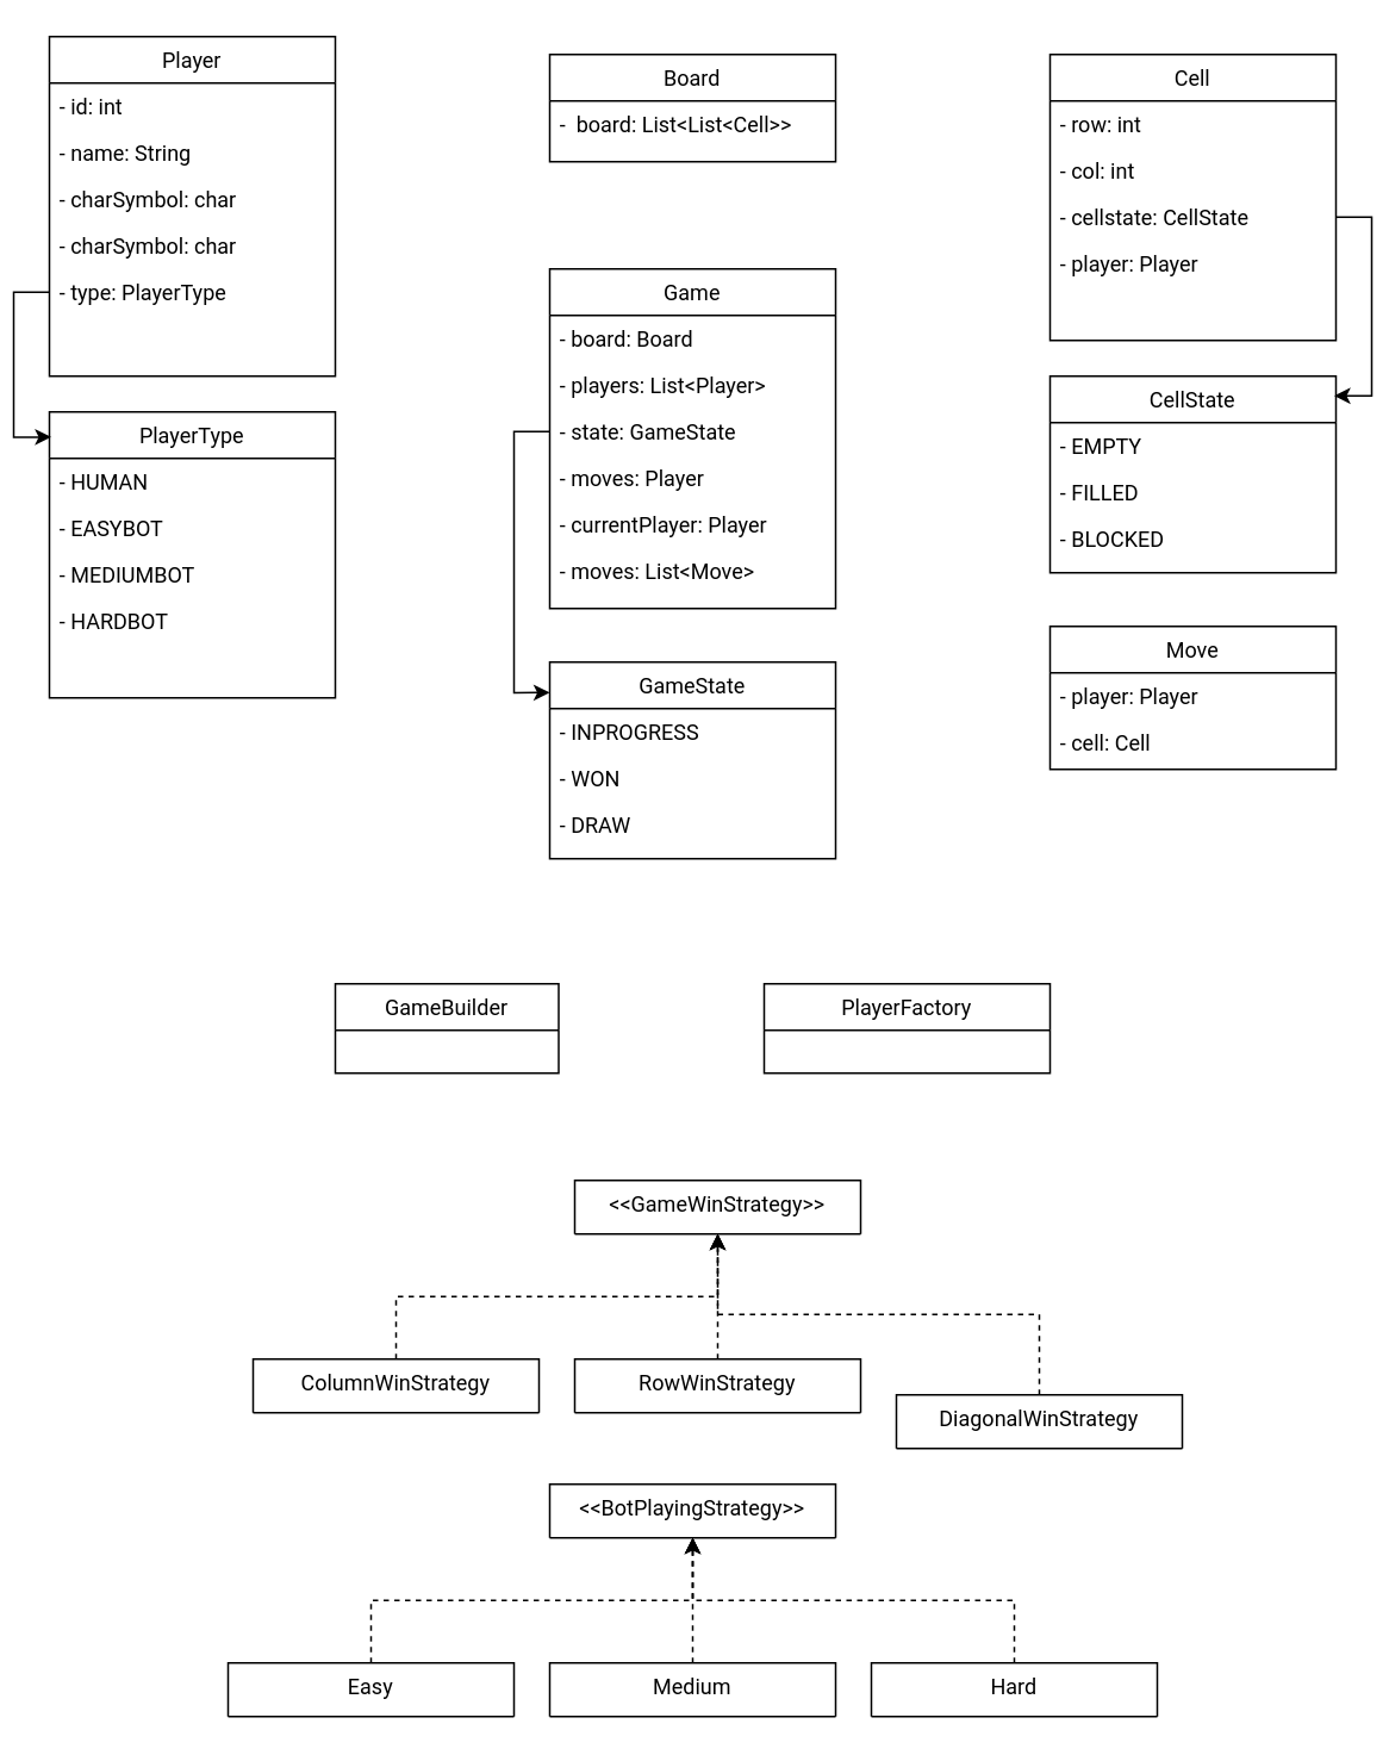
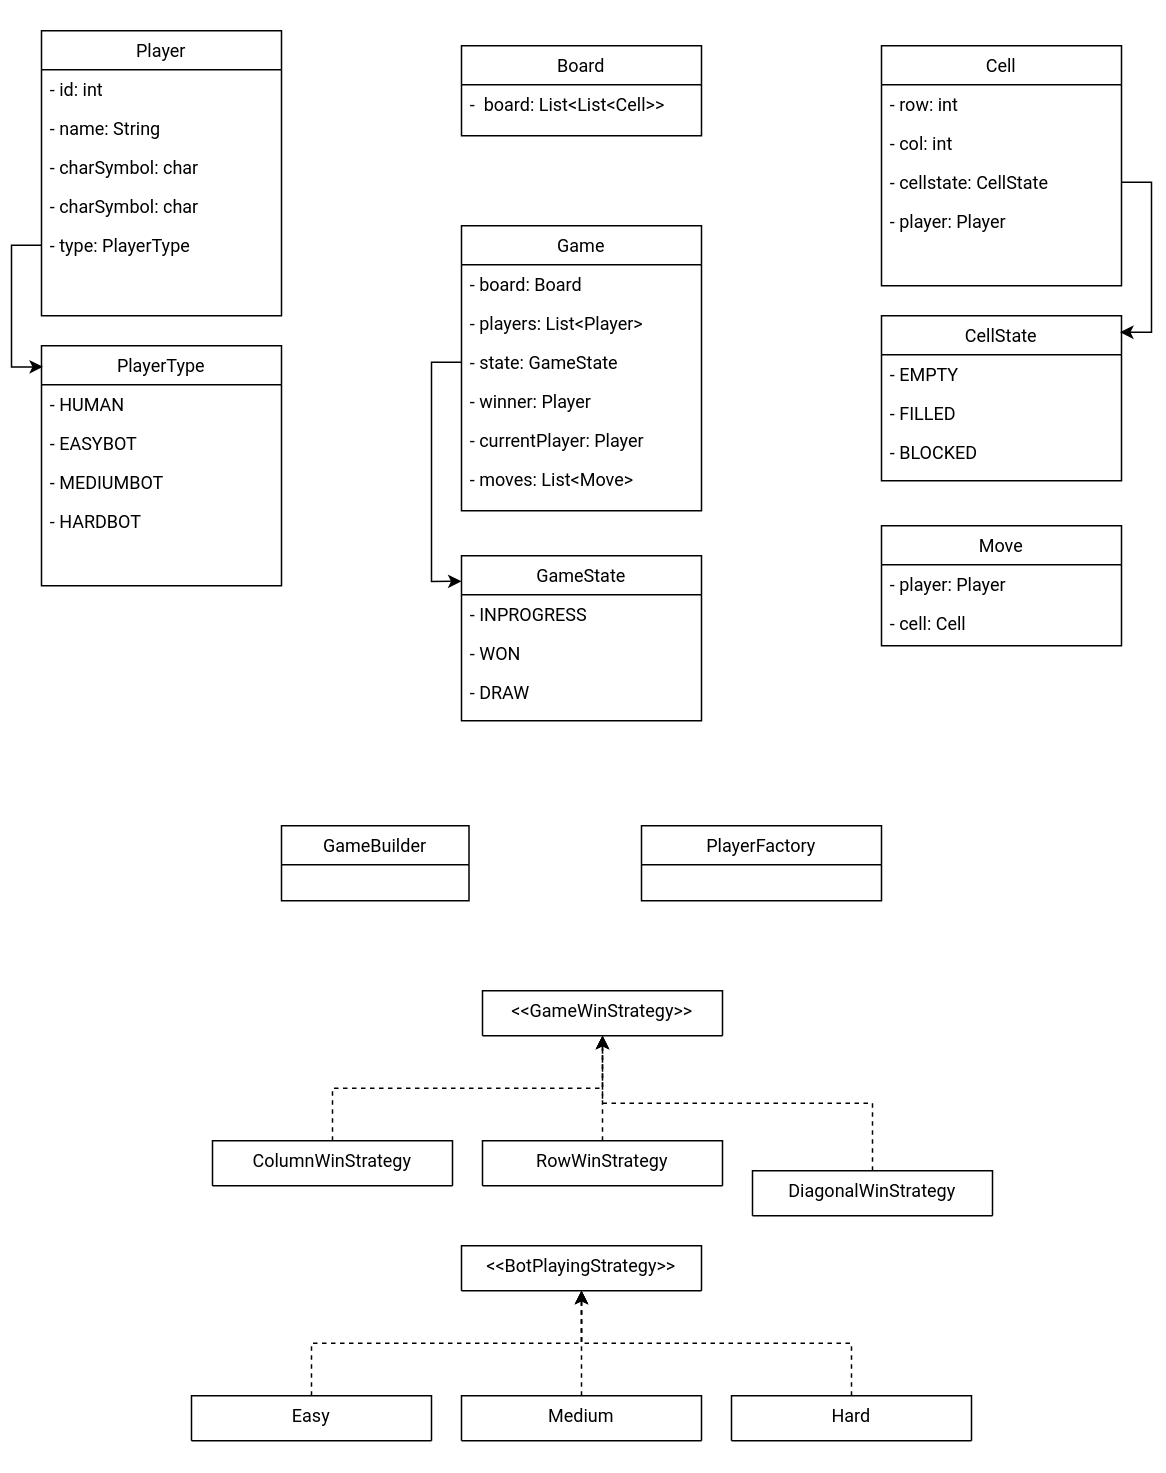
- <mxCell id="28" value="- moves: Player" style="text;align=left;verticalAlign=top;spacingLeft=4;spacingRight=4;overflow=hidden;rotatable=0;points=[[0,0.5],[1,0.5]];portConstraint=eastwest;fontFamily=Roboto;fontSource=https%3A%2F%2Ffonts.googleapis.com%2Fcss%3Ffamily%3DRoboto;" parent="24" vertex="1"><mxGeometry y="104" width="160" height="26" as="geometry" /></mxCell>
+ <mxCell id="28" value="- winner: Player" style="text;align=left;verticalAlign=top;spacingLeft=4;spacingRight=4;overflow=hidden;rotatable=0;points=[[0,0.5],[1,0.5]];portConstraint=eastwest;fontFamily=Roboto;fontSource=https%3A%2F%2Ffonts.googleapis.com%2Fcss%3Ffamily%3DRoboto;" parent="24" vertex="1"><mxGeometry y="104" width="160" height="26" as="geometry" /></mxCell>
